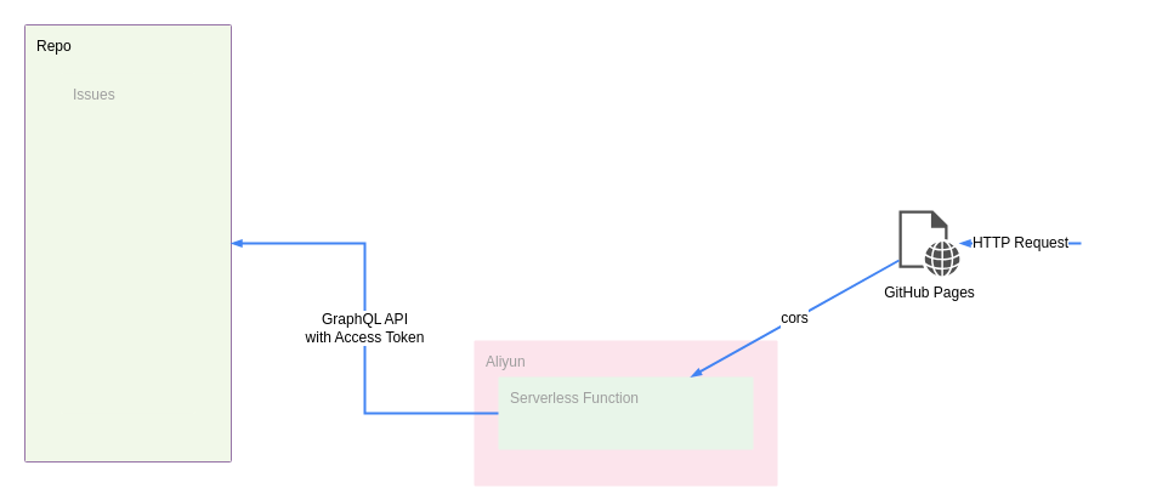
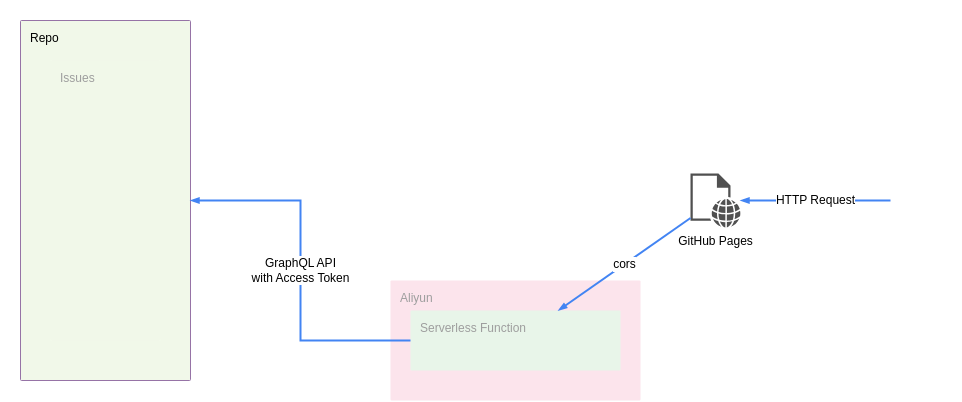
- <mxCell id="3" value="GitHub Pages" style="pointerEvents=1;shadow=0;dashed=0;html=1;strokeColor=none;fillColor=#505050;labelPosition=center;verticalLabelPosition=bottom;verticalAlign=top;outlineConnect=0;align=center;shape=mxgraph.office.concepts.web_page;" parent="1" vertex="1"><mxGeometry x="740" y="173" width="50" height="54" as="geometry" /></mxCell>
+ <mxCell id="3" value="GitHub Pages" style="pointerEvents=1;shadow=0;dashed=0;html=1;strokeColor=none;fillColor=#505050;labelPosition=center;verticalLabelPosition=bottom;verticalAlign=top;outlineConnect=0;align=center;shape=mxgraph.office.concepts.web_page;" parent="1" vertex="1"><mxGeometry x="690" y="173" width="50" height="54" as="geometry" /></mxCell>
